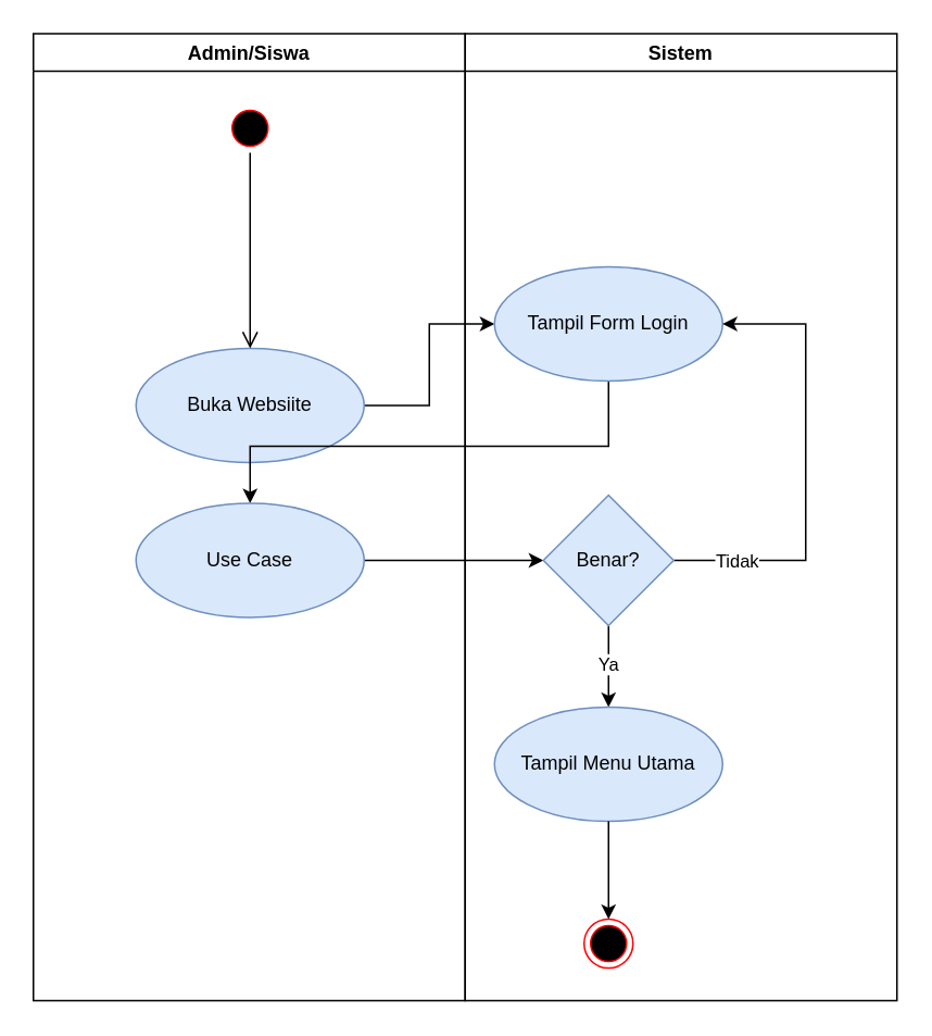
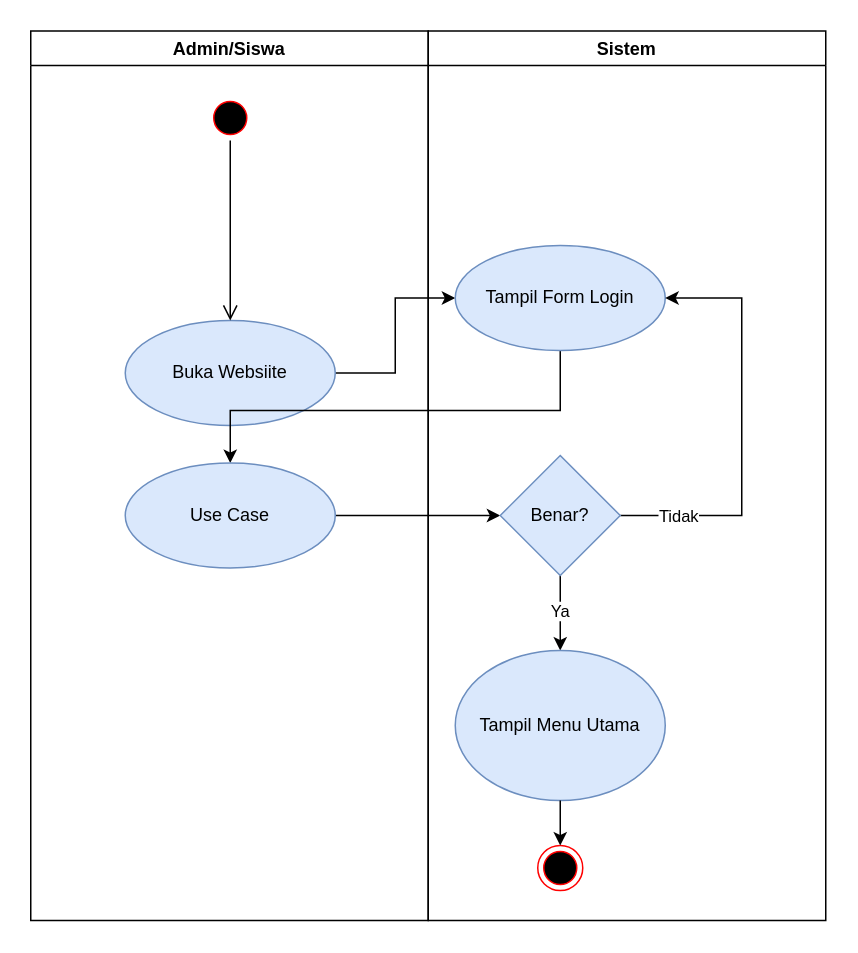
- <mxCell id="17" value="Tampil Menu Utama" style="ellipse;whiteSpace=wrap;html=1;fillColor=#dae8fc;strokeColor=#6c8ebf;" vertex="1" parent="16"><mxGeometry x="18" y="413" width="140" height="70" as="geometry" /></mxCell>
+ <mxCell id="17" value="Tampil Menu Utama" style="ellipse;whiteSpace=wrap;html=1;fillColor=#dae8fc;strokeColor=#6c8ebf;" vertex="1" parent="16"><mxGeometry x="18" y="413" width="140" height="100" as="geometry" /></mxCell>
